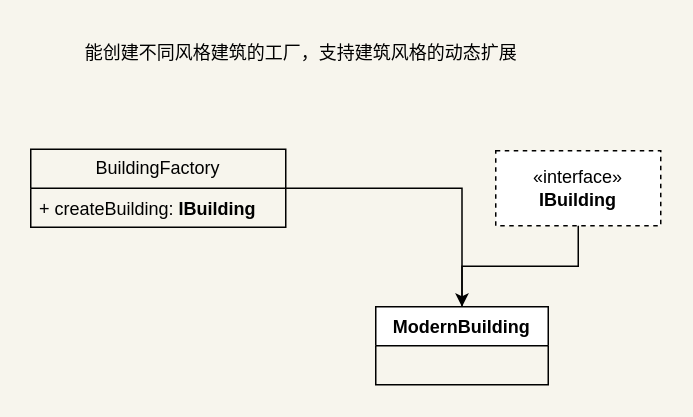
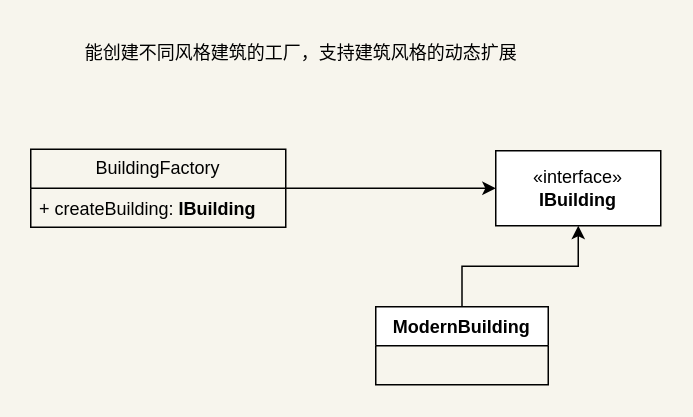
- <mxCell id="6" value="«interface»&lt;br&gt;&lt;b&gt;IBuilding&lt;/b&gt;" style="html=1;whiteSpace=wrap;dashed=1;" vertex="1" parent="1"><mxGeometry x="330" y="100" width="110" height="50" as="geometry" /></mxCell>
+ <mxCell id="6" value="«interface»&lt;br&gt;&lt;b&gt;IBuilding&lt;/b&gt;" style="html=1;whiteSpace=wrap;" vertex="1" parent="1"><mxGeometry x="330" y="100" width="110" height="50" as="geometry" /></mxCell>
- <mxCell id="3" style="edgeStyle=orthogonalEdgeStyle;rounded=0;orthogonalLoop=1;jettySize=auto;html=1;" edge="1" parent="1" source="4" target="8"><mxGeometry relative="1" as="geometry" /></mxCell>
+ <mxCell id="3" style="edgeStyle=orthogonalEdgeStyle;rounded=0;orthogonalLoop=1;jettySize=auto;html=1;" edge="1" parent="1" source="4" target="6"><mxGeometry relative="1" as="geometry" /></mxCell>
- <mxCell id="7" style="edgeStyle=orthogonalEdgeStyle;rounded=0;orthogonalLoop=1;jettySize=auto;html=1;endArrow=none;" edge="1" parent="1" source="8" target="6"><mxGeometry relative="1" as="geometry" /></mxCell>
+ <mxCell id="7" style="edgeStyle=orthogonalEdgeStyle;rounded=0;orthogonalLoop=1;jettySize=auto;html=1;" edge="1" parent="1" source="8" target="6"><mxGeometry relative="1" as="geometry" /></mxCell>
